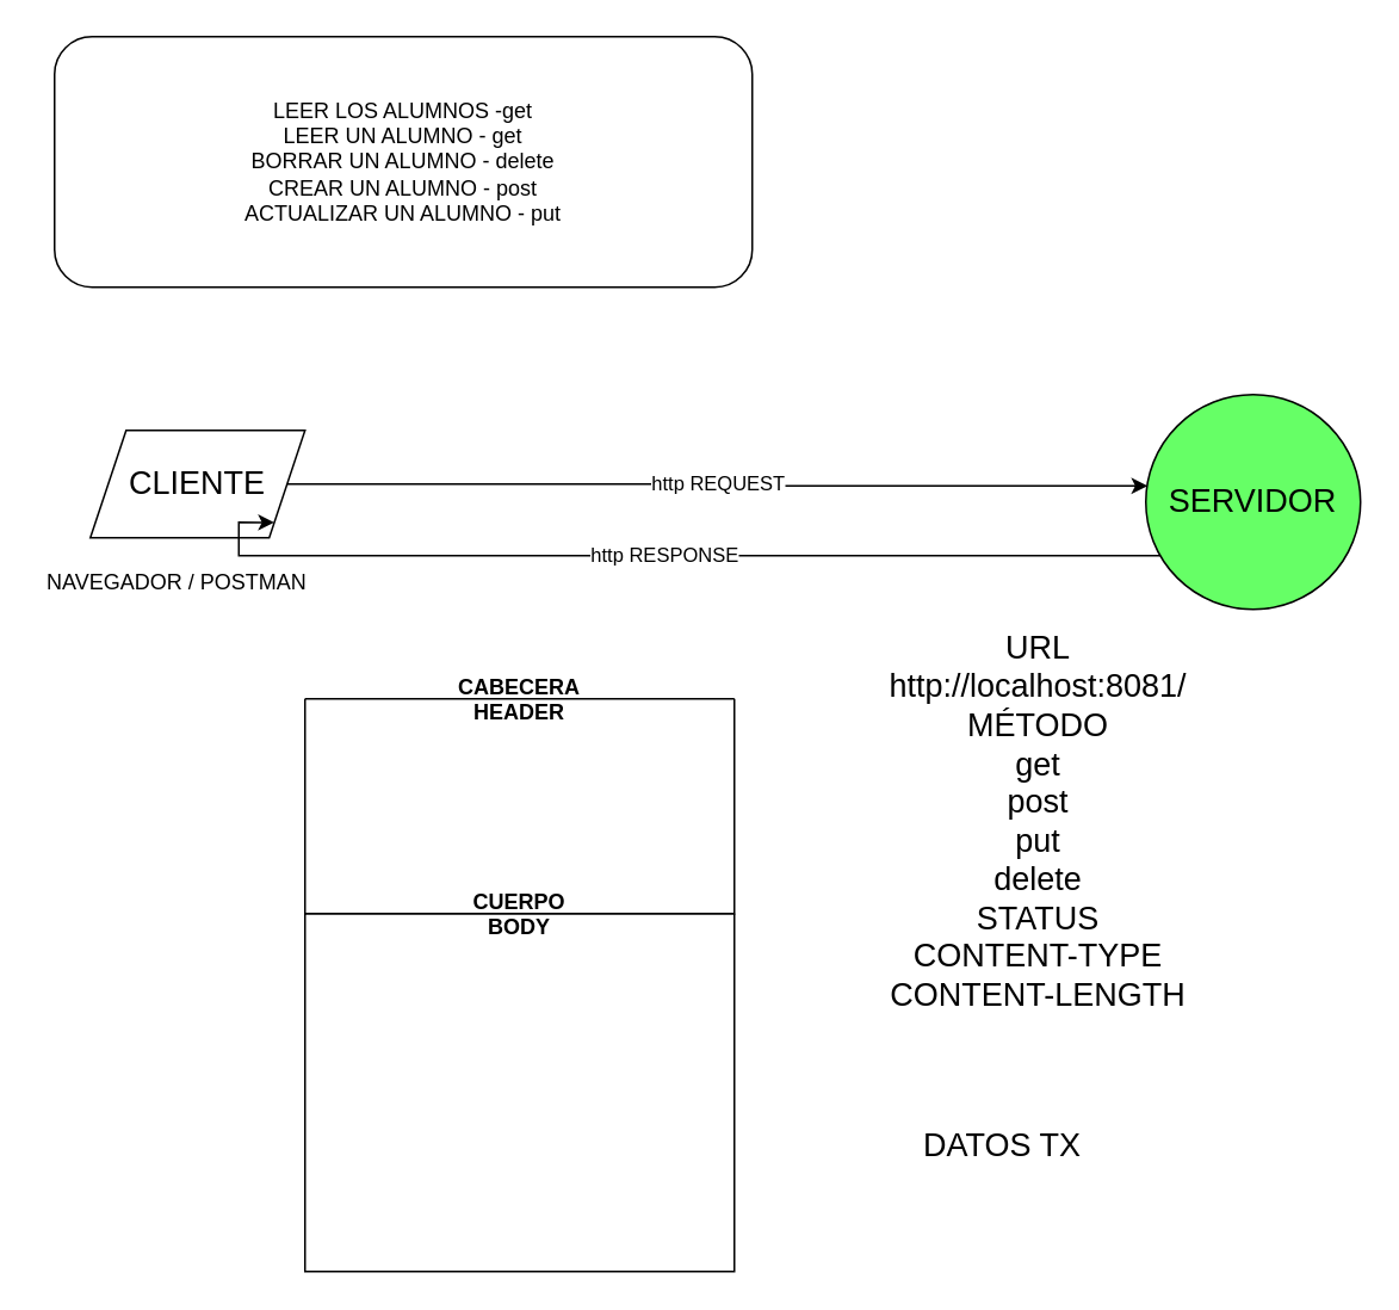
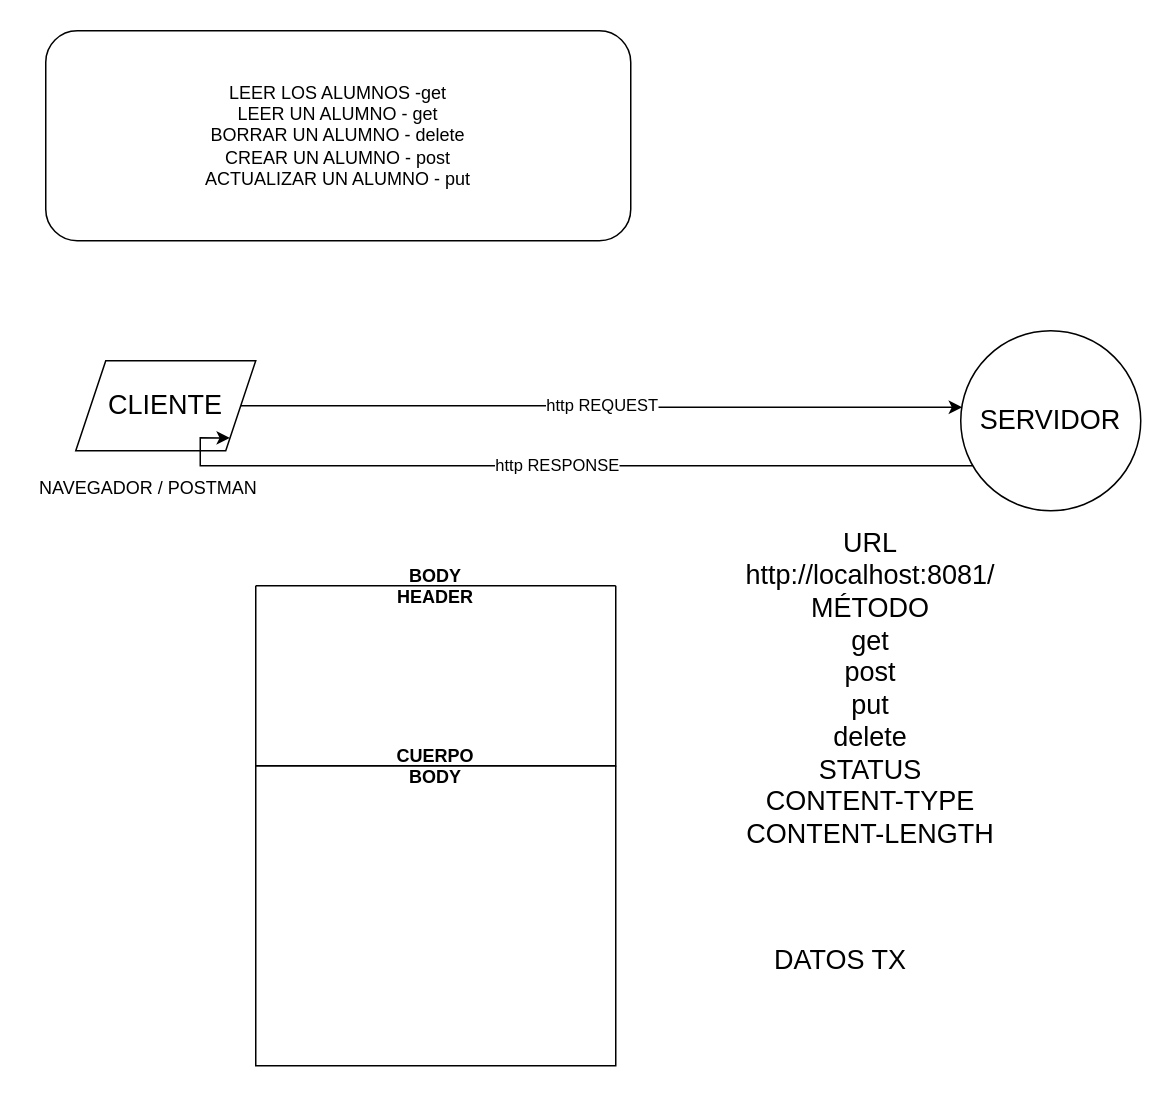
- <mxCell id="5" value="&lt;font style=&quot;font-size: 18px&quot;&gt;SERVIDOR&lt;/font&gt;" style="ellipse;whiteSpace=wrap;html=1;aspect=fixed;fillColor=#66ff66;" parent="1" vertex="1"><mxGeometry x="640" y="220" width="120" height="120" as="geometry" /></mxCell>
+ <mxCell id="5" value="&lt;font style=&quot;font-size: 18px&quot;&gt;SERVIDOR&lt;/font&gt;" style="ellipse;whiteSpace=wrap;html=1;aspect=fixed;" parent="1" vertex="1"><mxGeometry x="640" y="220" width="120" height="120" as="geometry" /></mxCell>
- <mxCell id="7" value="CABECERA&#10;HEADER" style="swimlane;startSize=0;fillColor=#66FF66;" parent="1" vertex="1"><mxGeometry x="170" y="390" width="240" height="120" as="geometry" /></mxCell>
+ <mxCell id="7" value="BODY&#10;HEADER" style="swimlane;startSize=0;fillColor=#66FF66;" parent="1" vertex="1"><mxGeometry x="170" y="390" width="240" height="120" as="geometry" /></mxCell>
